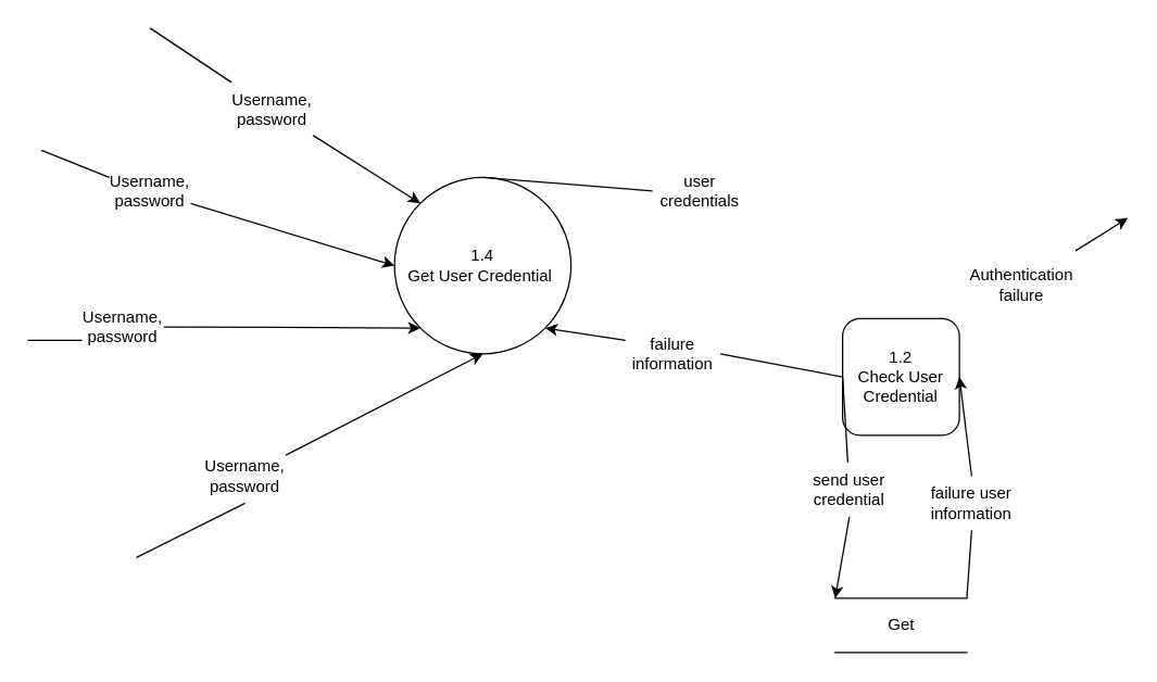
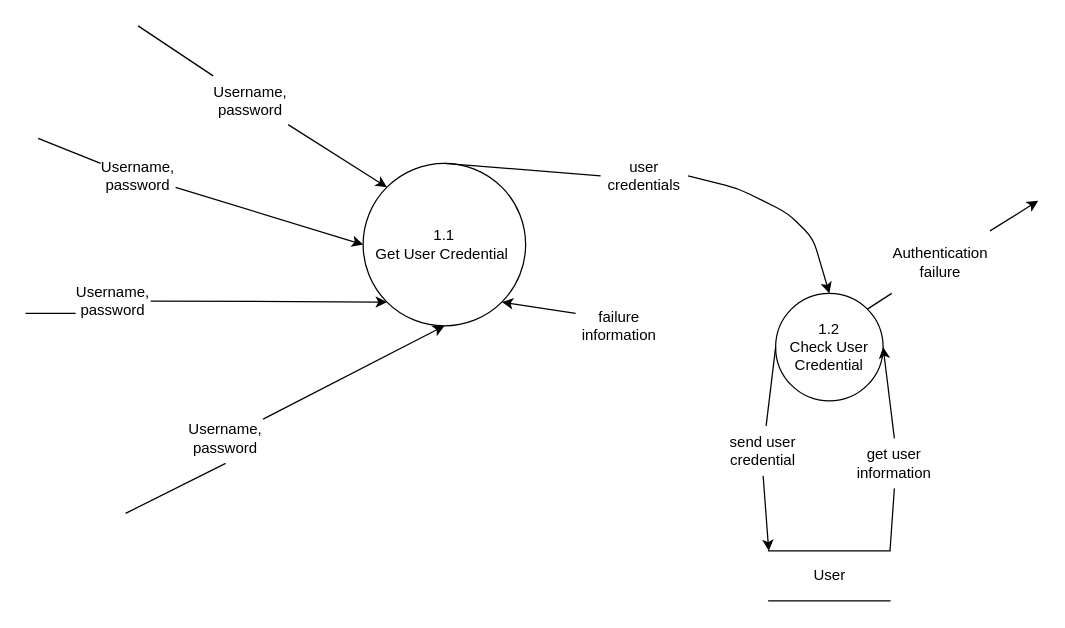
+ <mxCell id="7" value="" style="endArrow=classic;html=1;exitX=1;exitY=0.5;exitDx=0;exitDy=0;entryX=0.5;entryY=0;entryDx=0;entryDy=0;startArrow=none;" edge="1" parent="1" source="18" target="8"><mxGeometry width="50" height="50" relative="1" as="geometry"><mxPoint x="550" y="320" as="sourcePoint" /><mxPoint x="570" y="260" as="targetPoint" /><Array as="points"><mxPoint x="590" y="150" /><mxPoint x="630" y="170" /><mxPoint x="650" y="190" /></Array></mxGeometry></mxCell>
- <mxCell id="2" value="1.4&lt;br&gt;Get User Credential&amp;nbsp;" style="ellipse;whiteSpace=wrap;html=1;aspect=fixed;" vertex="1" parent="1"><mxGeometry x="290" y="130" width="130" height="130" as="geometry" /></mxCell>
+ <mxCell id="2" value="1.1&lt;br&gt;Get User Credential&amp;nbsp;" style="ellipse;whiteSpace=wrap;html=1;aspect=fixed;" vertex="1" parent="1"><mxGeometry x="290" y="130" width="130" height="130" as="geometry" /></mxCell>
+ <mxCell id="24" value="" style="endArrow=none;html=1;exitX=1;exitY=0;exitDx=0;exitDy=0;" edge="1" parent="1" source="8" target="23"><mxGeometry width="50" height="50" relative="1" as="geometry"><mxPoint x="693.406" y="246.594" as="sourcePoint" /><mxPoint x="820" y="170" as="targetPoint" /></mxGeometry></mxCell>
- <mxCell id="31" value="" style="endArrow=none;html=1;entryX=1;entryY=0.5;entryDx=0;entryDy=0;exitX=0;exitY=0.5;exitDx=0;exitDy=0;" edge="1" parent="1" source="8" target="30"><mxGeometry width="50" height="50" relative="1" as="geometry"><mxPoint x="620" y="277" as="sourcePoint" /><mxPoint x="400.962" y="240.962" as="targetPoint" /></mxGeometry></mxCell>
- <mxCell id="8" value="1.2&lt;br&gt;Check User Credential" style="whiteSpace=wrap;html=1;aspect=fixed;rounded=1;" vertex="1" parent="1"><mxGeometry x="620" y="234" width="86" height="86" as="geometry" /></mxCell>
+ <mxCell id="8" value="1.2&lt;br&gt;Check User Credential" style="ellipse;whiteSpace=wrap;html=1;aspect=fixed;" vertex="1" parent="1"><mxGeometry x="620" y="234" width="86" height="86" as="geometry" /></mxCell>
- <mxCell id="26" value="send user credential" style="text;html=1;strokeColor=none;fillColor=none;align=center;verticalAlign=middle;whiteSpace=wrap;rounded=0;" vertex="1" parent="1"><mxGeometry x="595" y="340" width="60" height="40" as="geometry" /></mxCell>
+ <mxCell id="26" value="send user credential" style="text;html=1;strokeColor=none;fillColor=none;align=center;verticalAlign=middle;whiteSpace=wrap;rounded=0;" vertex="1" parent="1"><mxGeometry x="580" y="340" width="60" height="40" as="geometry" /></mxCell>
- <mxCell id="28" value="failure user information" style="text;html=1;strokeColor=none;fillColor=none;align=center;verticalAlign=middle;whiteSpace=wrap;rounded=0;" vertex="1" parent="1"><mxGeometry x="680" y="350" width="70" height="40" as="geometry" /></mxCell>
+ <mxCell id="28" value="get user information" style="text;html=1;strokeColor=none;fillColor=none;align=center;verticalAlign=middle;whiteSpace=wrap;rounded=0;" vertex="1" parent="1"><mxGeometry x="680" y="350" width="70" height="40" as="geometry" /></mxCell>
- <mxCell id="9" value="Get" style="shape=partialRectangle;whiteSpace=wrap;html=1;left=0;right=0;fillColor=none;" vertex="1" parent="1"><mxGeometry x="614.5" y="440" width="97" height="40" as="geometry" /></mxCell>
+ <mxCell id="9" value="User" style="shape=partialRectangle;whiteSpace=wrap;html=1;left=0;right=0;fillColor=none;" vertex="1" parent="1"><mxGeometry x="614.5" y="440" width="97" height="40" as="geometry" /></mxCell>
